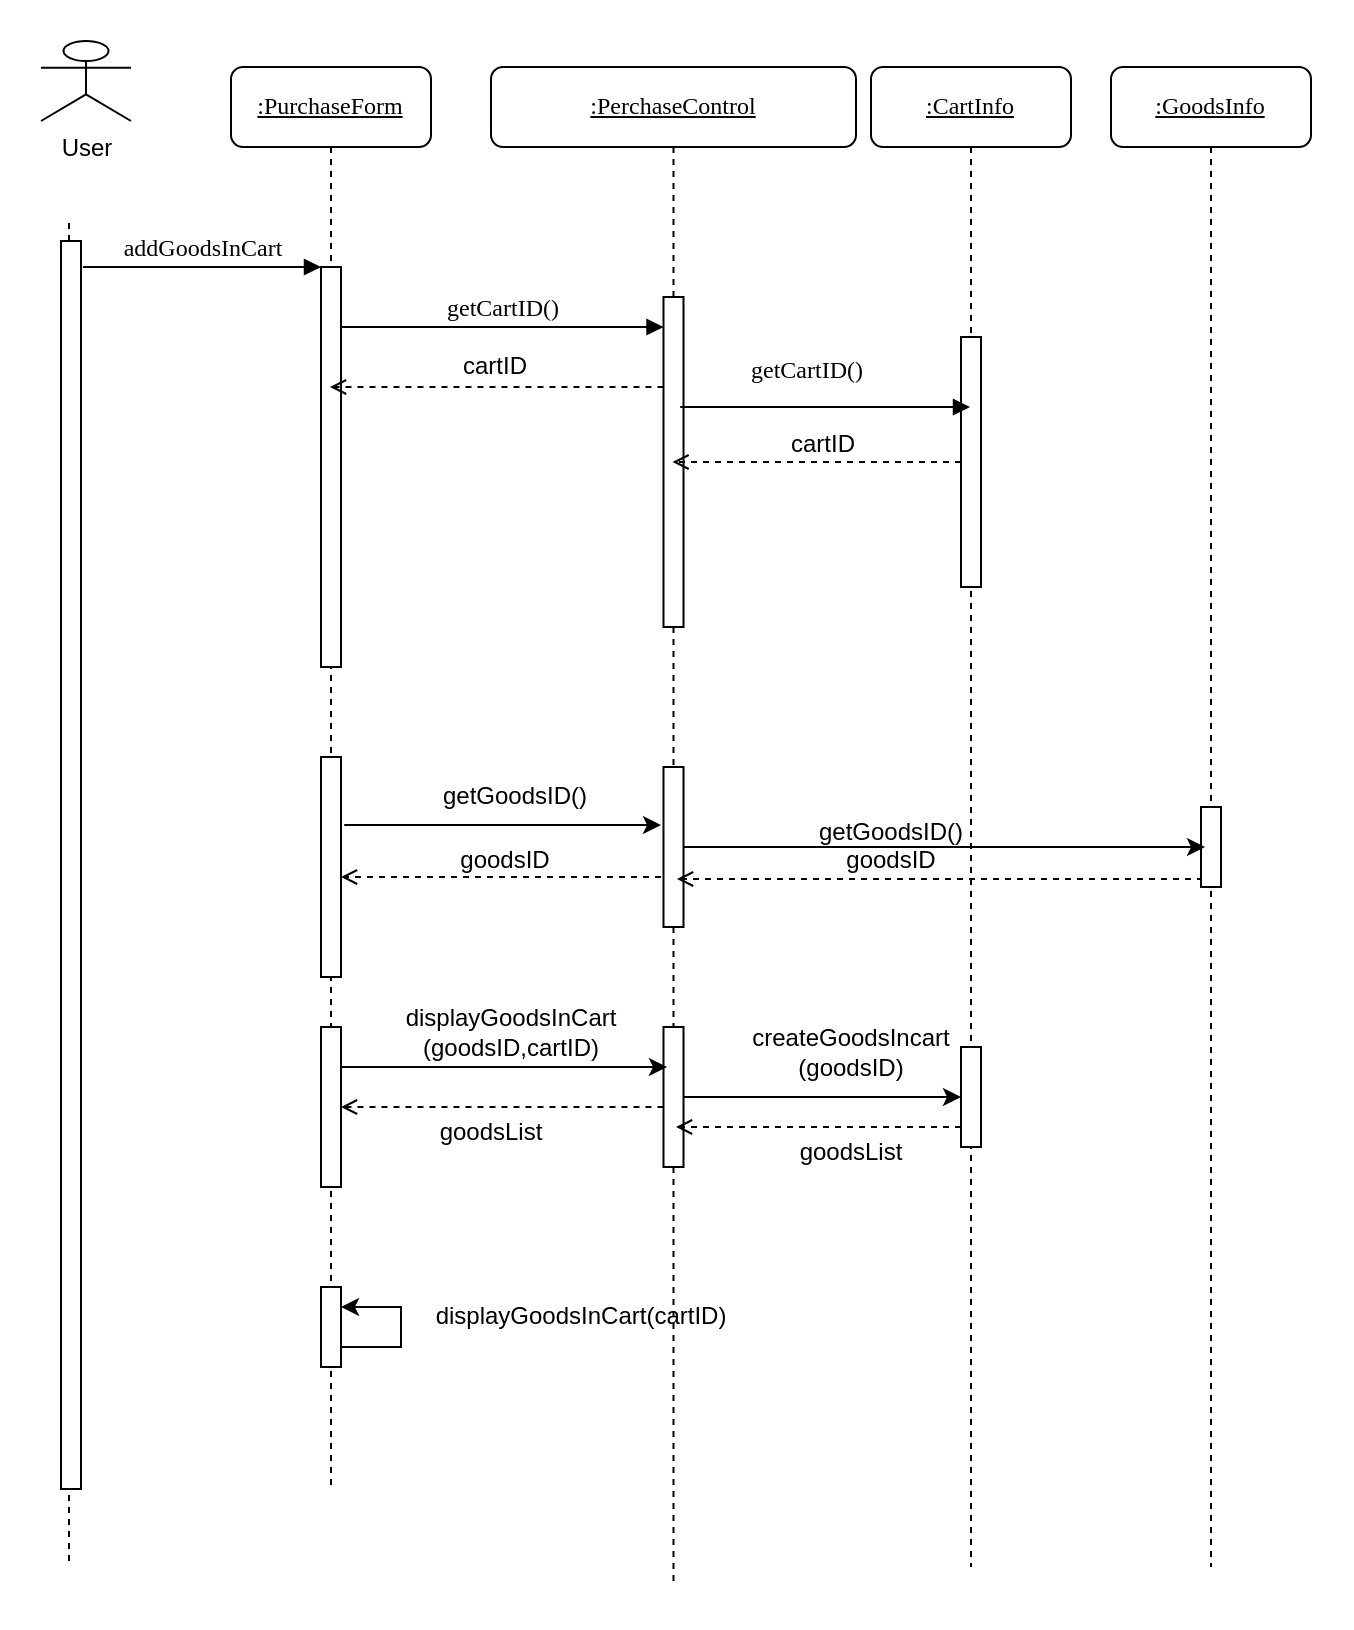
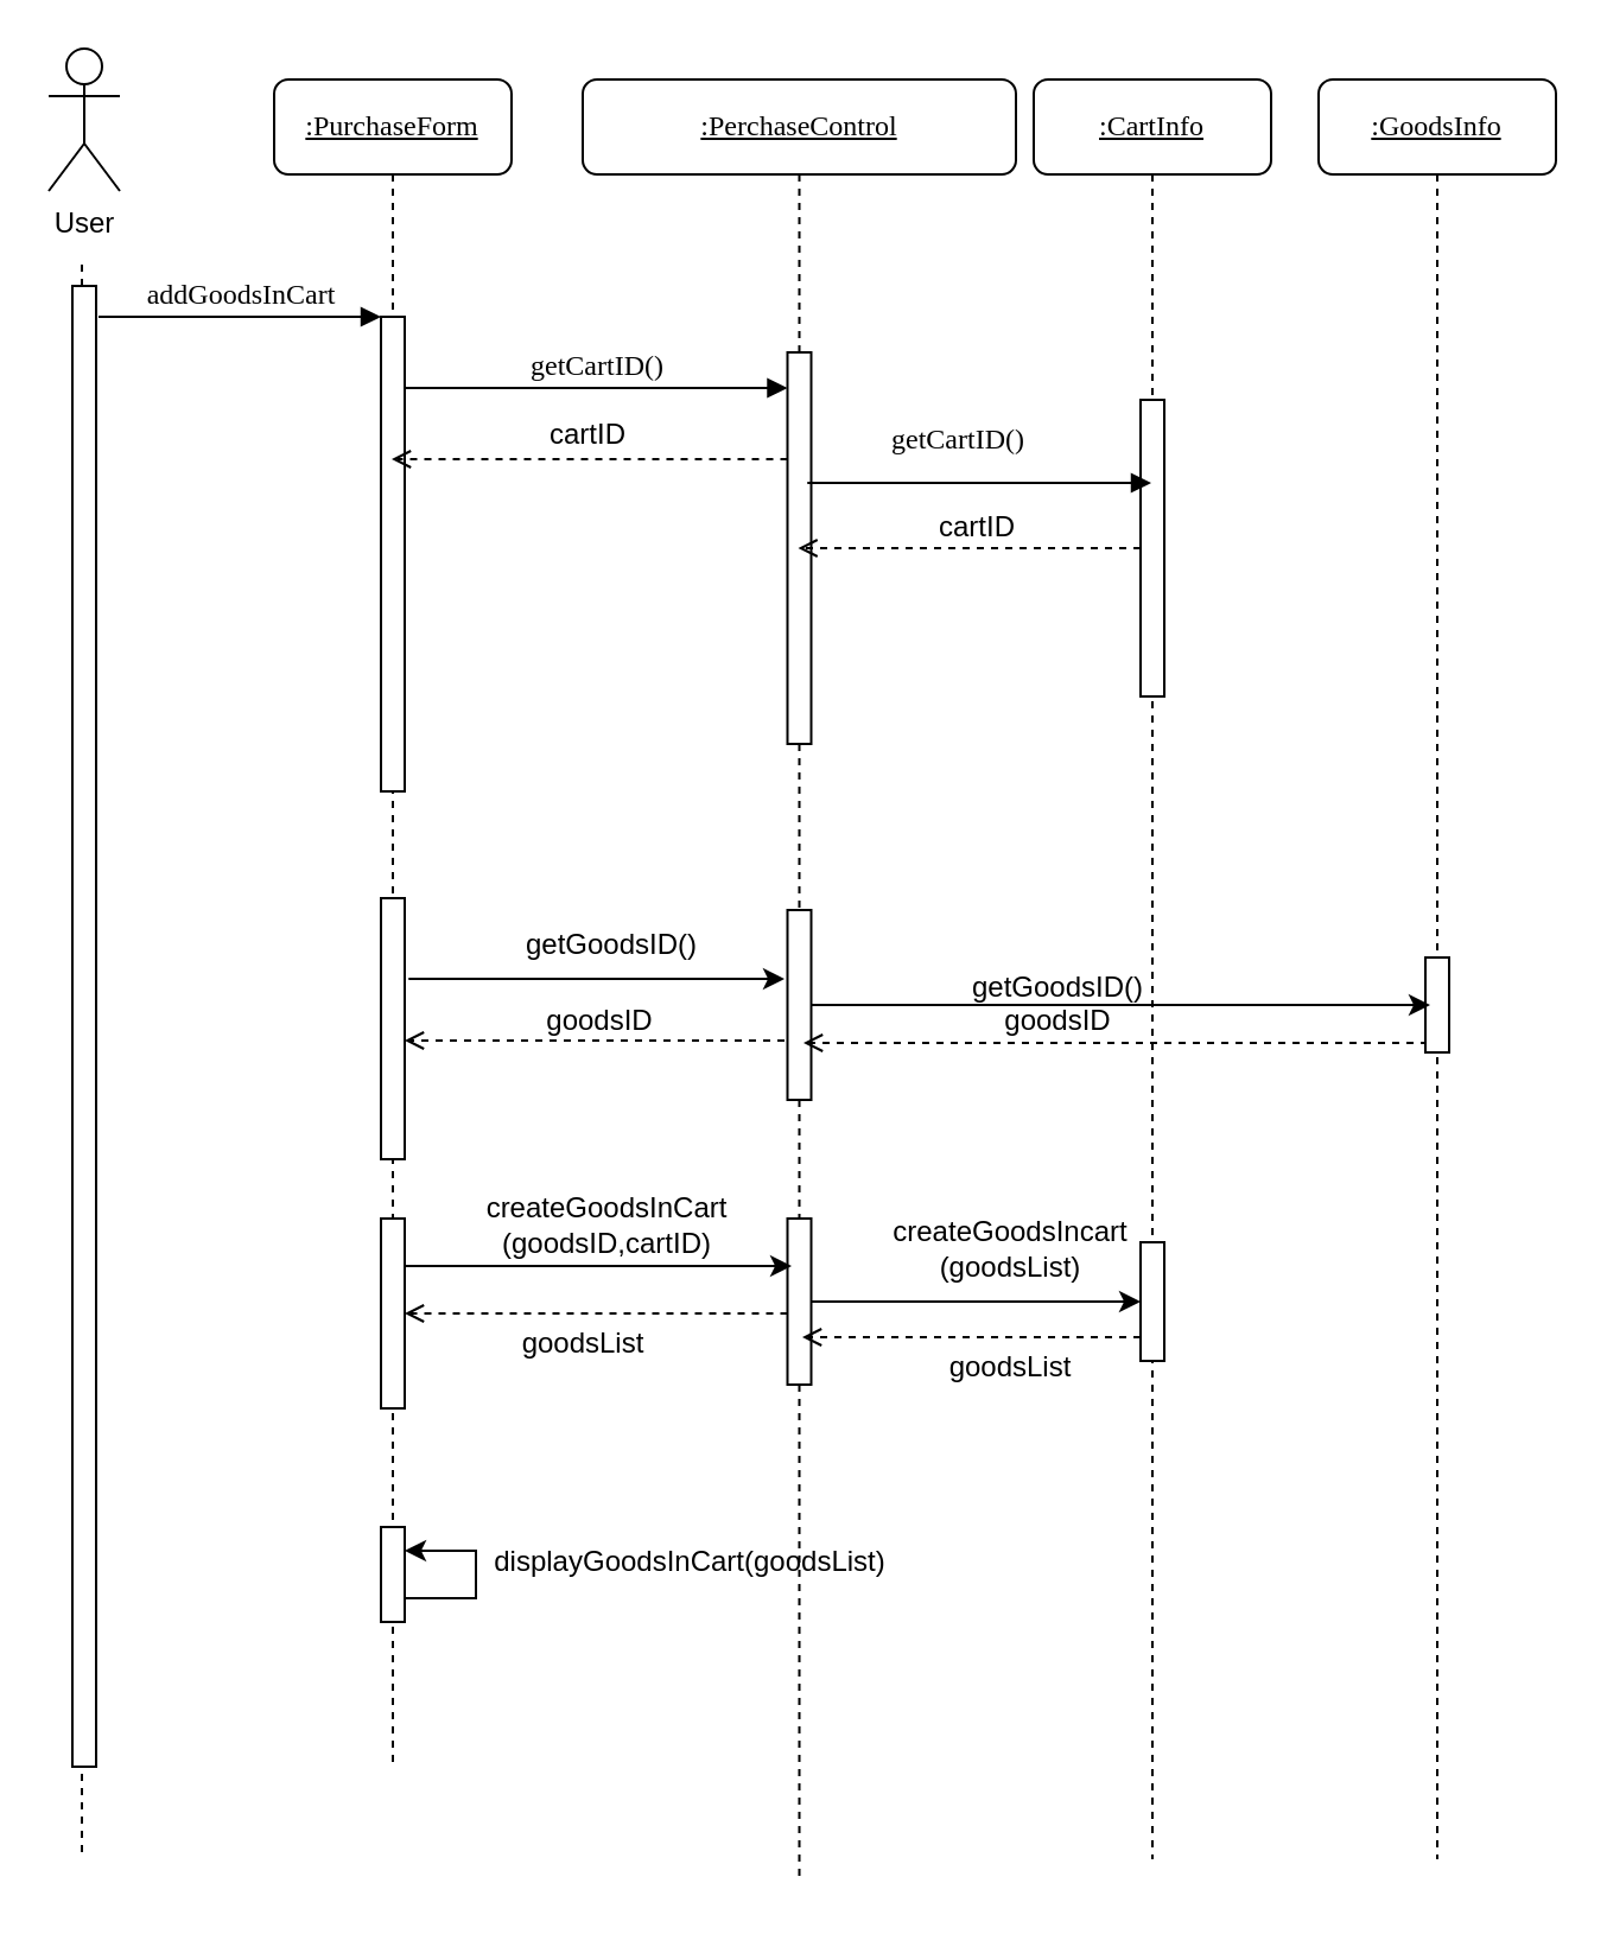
- <mxCell id="42" value="User" style="shape=umlActor;verticalLabelPosition=bottom;verticalAlign=top;html=1;" vertex="1" parent="1"><mxGeometry x="20" y="20" width="45" height="40" as="geometry" /></mxCell>
+ <mxCell id="42" value="User" style="shape=umlActor;verticalLabelPosition=bottom;verticalAlign=top;html=1;" vertex="1" parent="1"><mxGeometry x="20" y="20" width="30" height="60" as="geometry" /></mxCell>
- <mxCell id="13" value="displayGoodsInCart&lt;br&gt;(goodsID,cartID)" style="text;html=1;align=center;verticalAlign=middle;resizable=0;points=[];autosize=1;strokeColor=none;fillColor=none;" vertex="1" parent="7"><mxGeometry x="-50" y="463" width="120" height="40" as="geometry" /></mxCell>
+ <mxCell id="13" value="createGoodsInCart&lt;br&gt;(goodsID,cartID)" style="text;html=1;align=center;verticalAlign=middle;resizable=0;points=[];autosize=1;strokeColor=none;fillColor=none;" vertex="1" parent="7"><mxGeometry x="-50" y="463" width="120" height="40" as="geometry" /></mxCell>
- <mxCell id="37" value="createGoodsIncart&lt;br&gt;(goodsID)" style="text;html=1;align=center;verticalAlign=middle;resizable=0;points=[];autosize=1;strokeColor=none;fillColor=none;" vertex="1" parent="1"><mxGeometry x="365" y="506" width="120" height="40" as="geometry" /></mxCell>
+ <mxCell id="37" value="createGoodsIncart&lt;br&gt;(goodsList)" style="text;html=1;align=center;verticalAlign=middle;resizable=0;points=[];autosize=1;strokeColor=none;fillColor=none;" vertex="1" parent="1"><mxGeometry x="365" y="506" width="120" height="40" as="geometry" /></mxCell>
- <mxCell id="15" value="displayGoodsInCart(cartID)" style="text;html=1;align=center;verticalAlign=middle;resizable=0;points=[];autosize=1;strokeColor=none;fillColor=none;" vertex="1" parent="7"><mxGeometry x="-50" y="610" width="190" height="30" as="geometry" /></mxCell>
+ <mxCell id="15" value="displayGoodsInCart(goodsList)" style="text;html=1;align=center;verticalAlign=middle;resizable=0;points=[];autosize=1;strokeColor=none;fillColor=none;" vertex="1" parent="7"><mxGeometry x="-50" y="610" width="190" height="30" as="geometry" /></mxCell>
